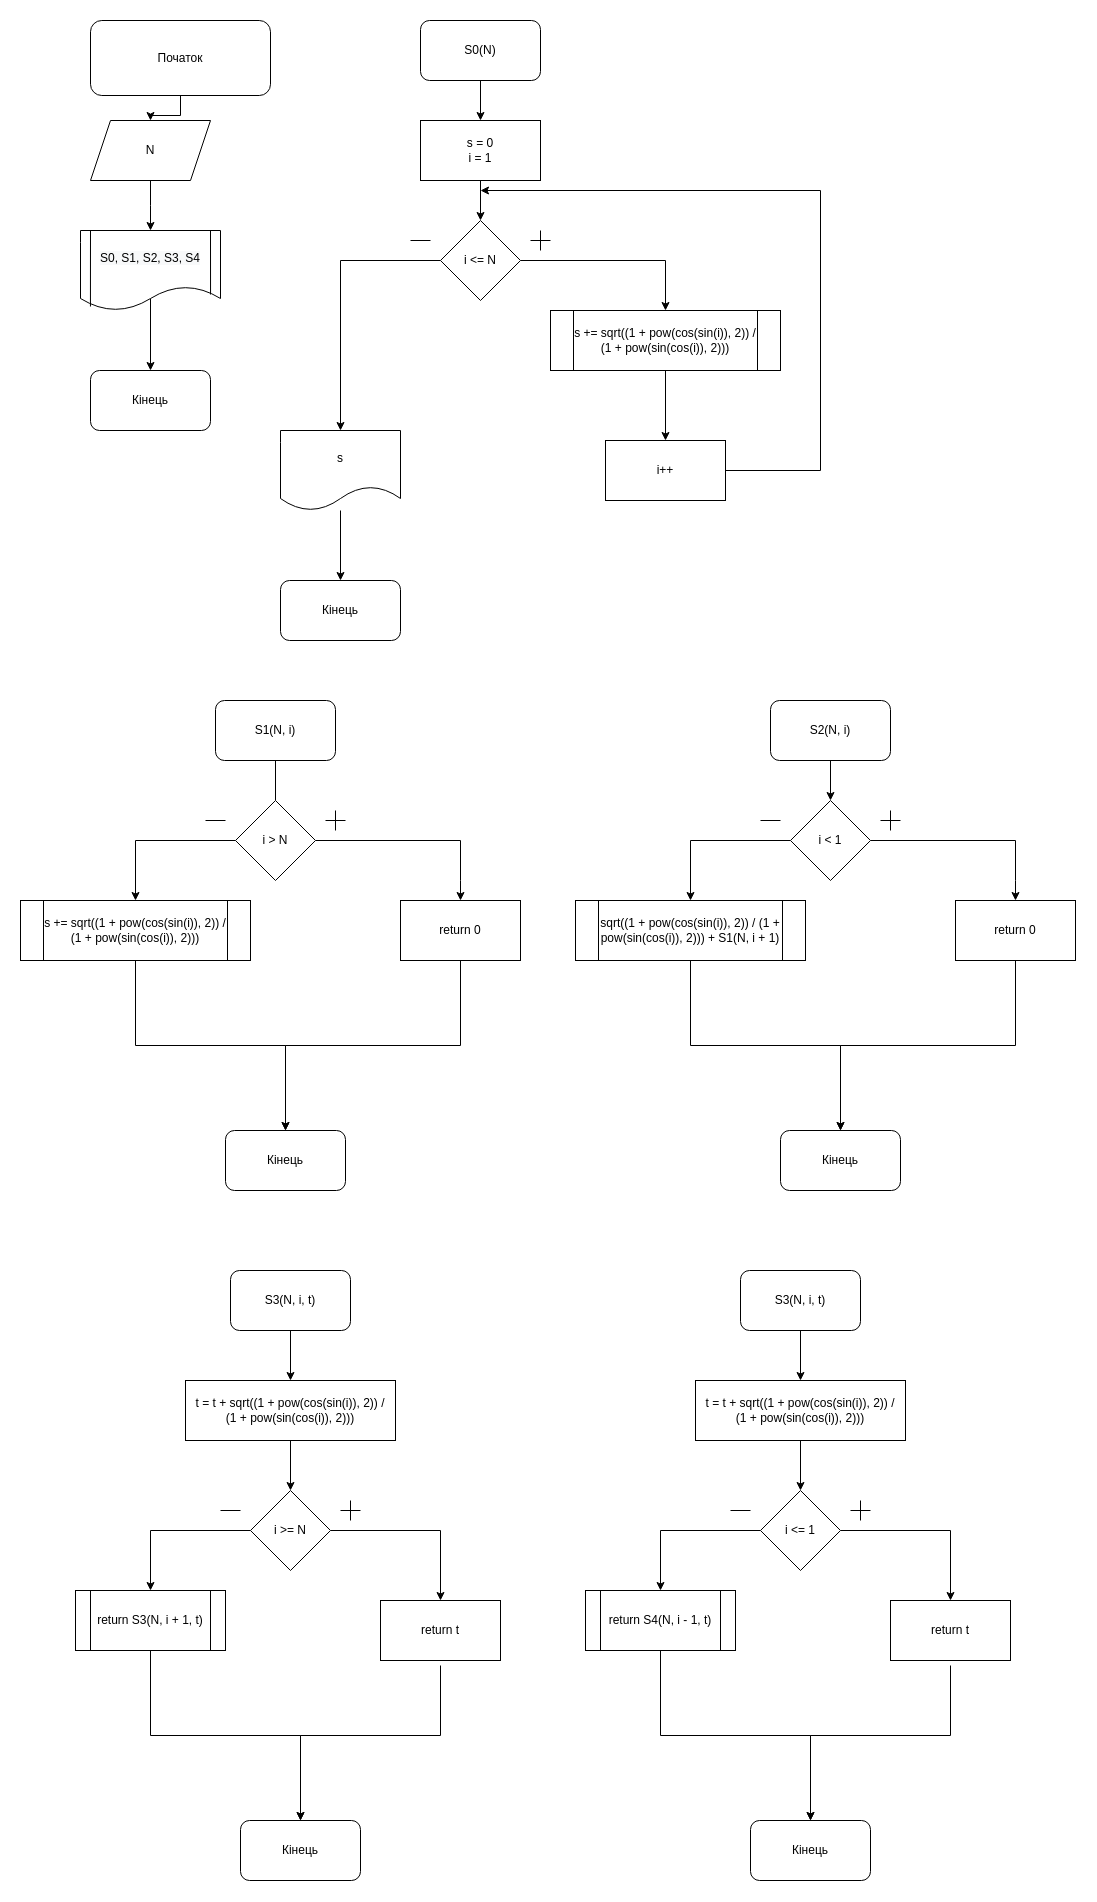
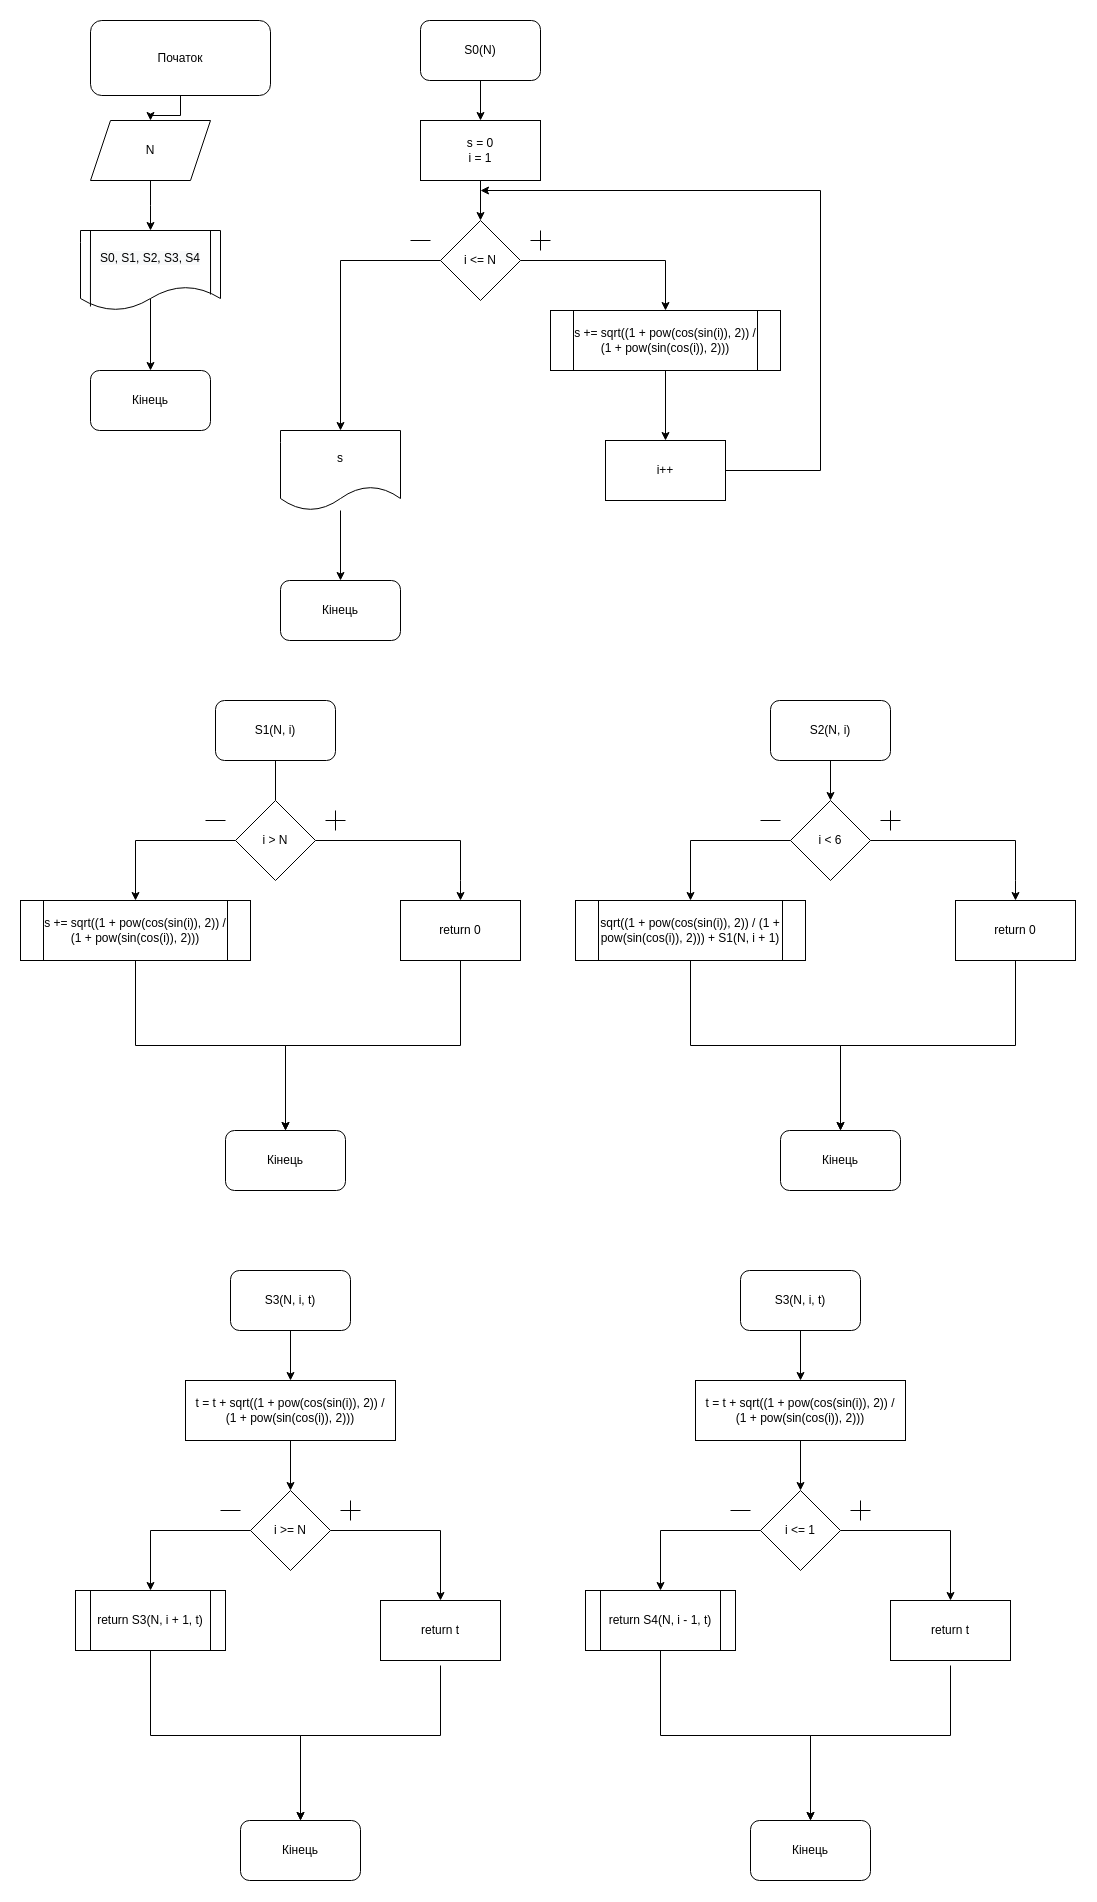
- <mxCell id="45" value="i &lt; 1" style="rhombus;whiteSpace=wrap;html=1;rounded=0;" vertex="1" parent="1"><mxGeometry x="790" y="800" width="80" height="80" as="geometry" /></mxCell>
+ <mxCell id="45" value="i &lt; 6" style="rhombus;whiteSpace=wrap;html=1;rounded=0;" vertex="1" parent="1"><mxGeometry x="790" y="800" width="80" height="80" as="geometry" /></mxCell>
